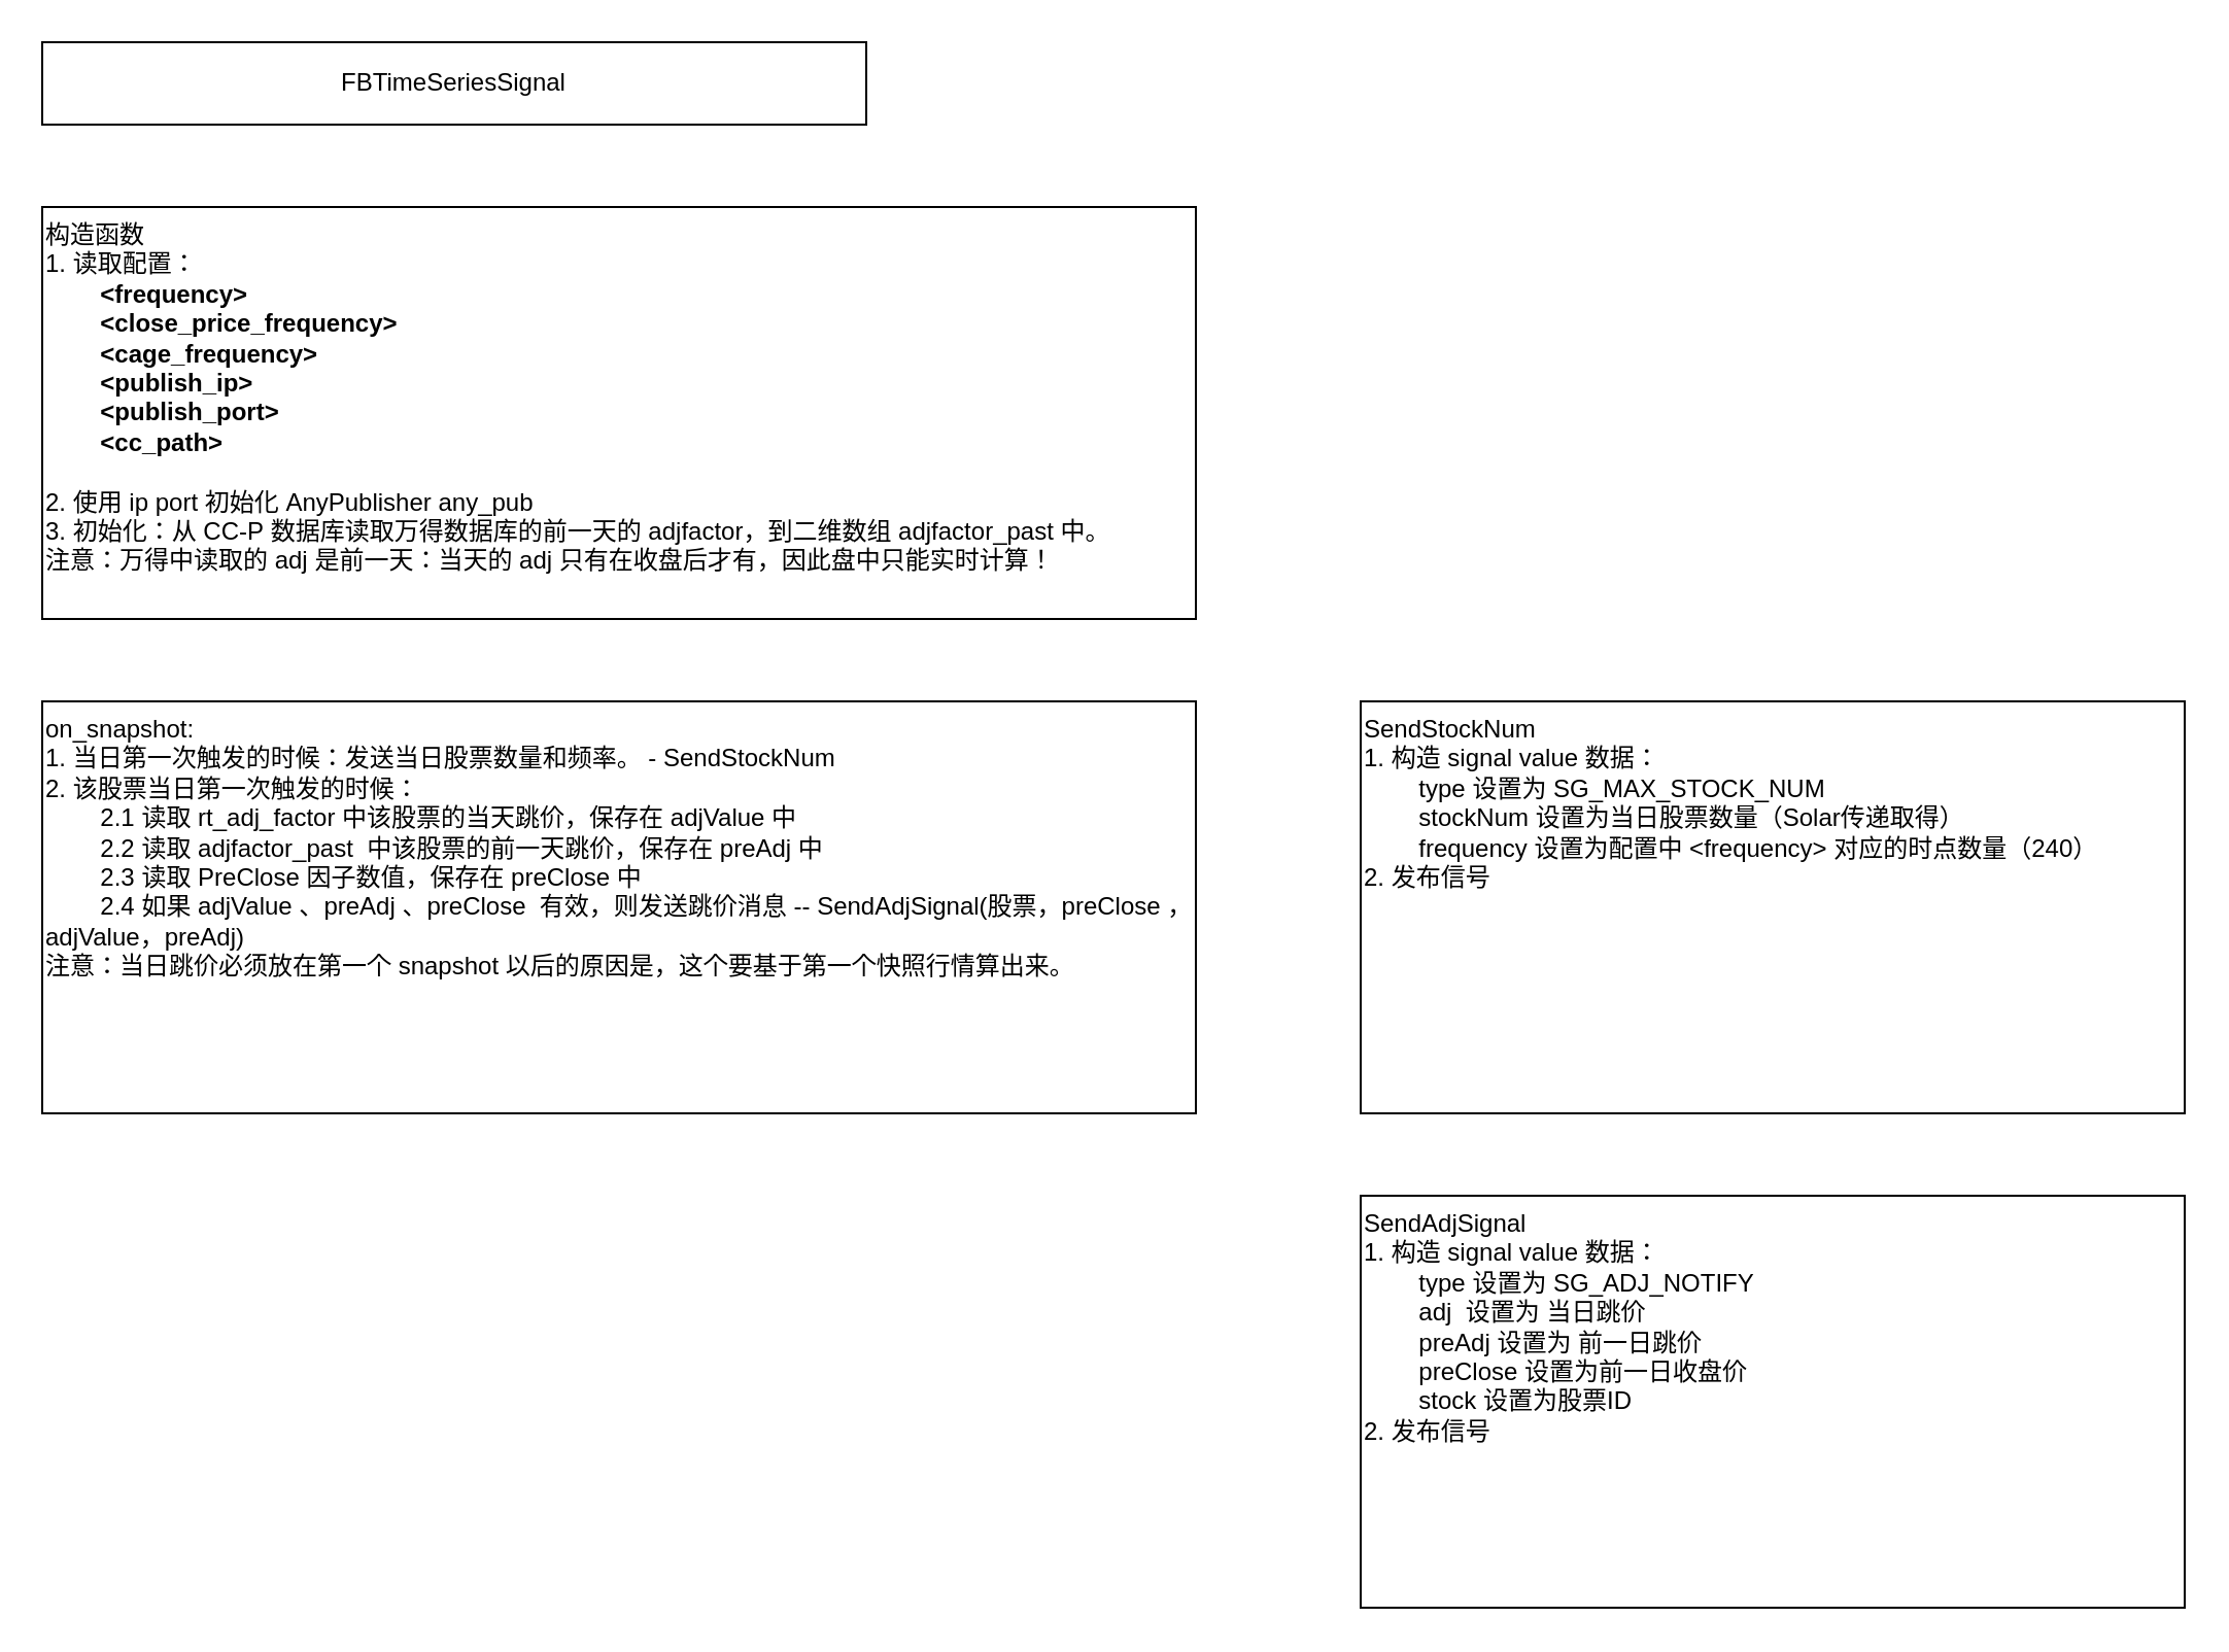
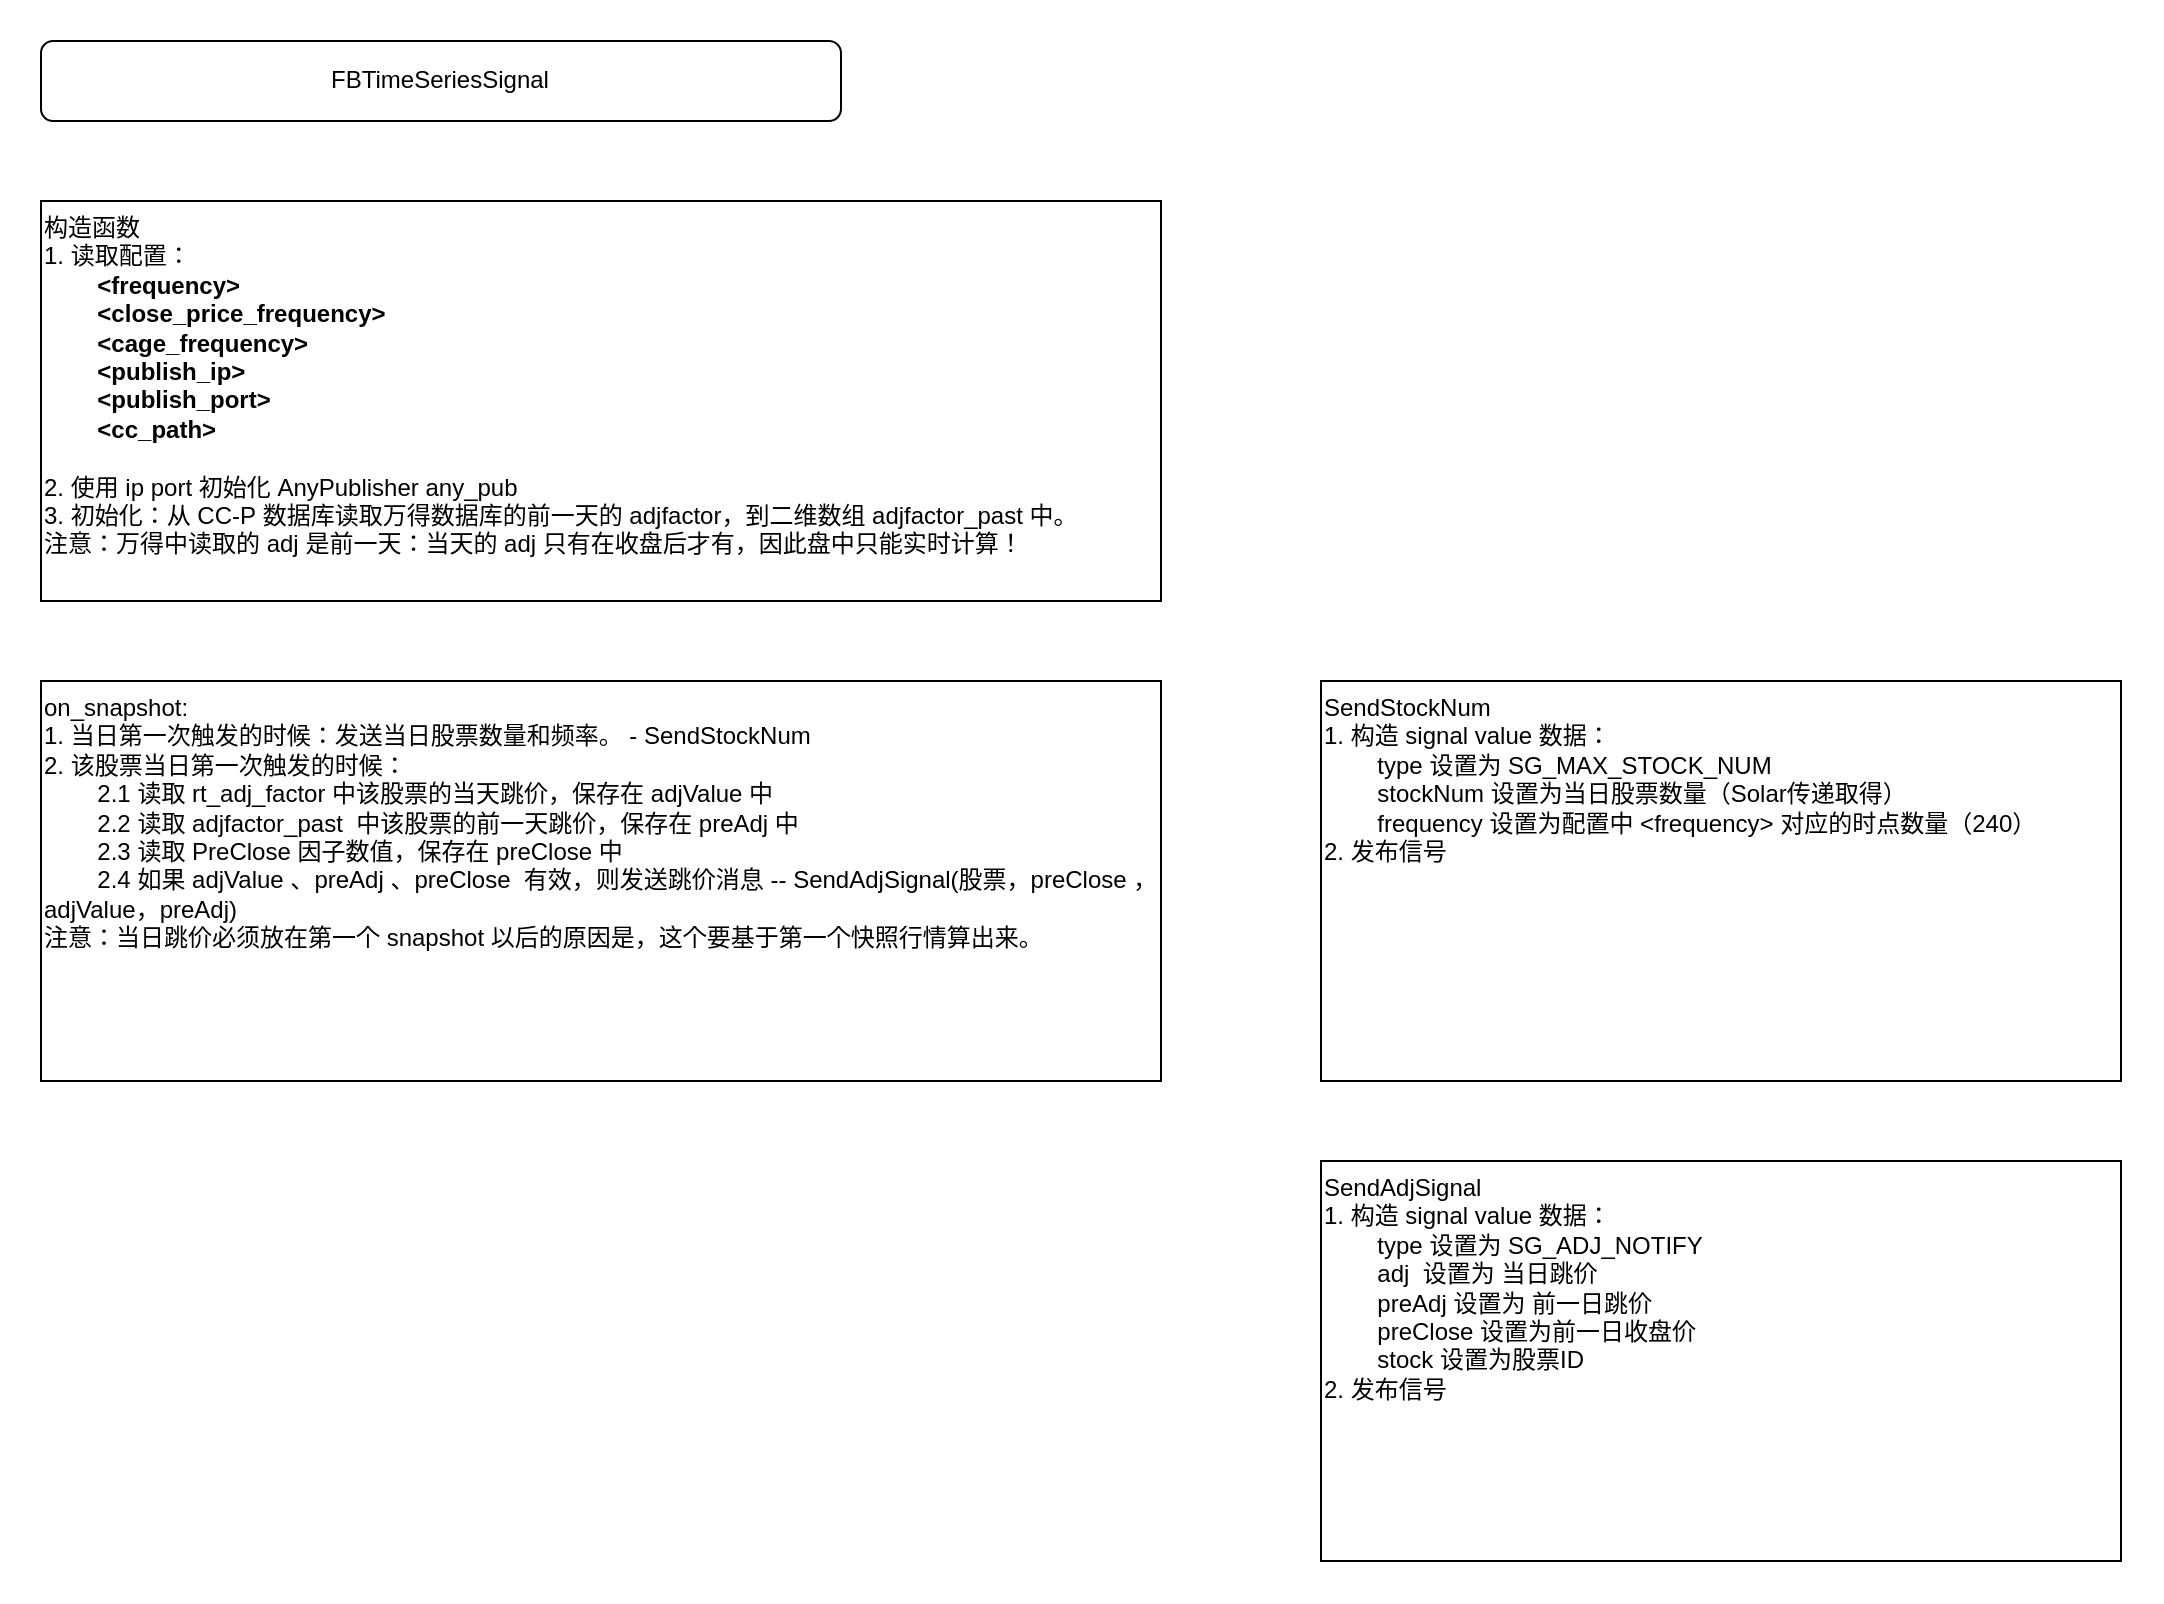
- <mxCell id="2" value="FBTimeSeriesSignal" style="rounded=0;whiteSpace=wrap;html=1;" vertex="1" parent="1"><mxGeometry x="20" y="20" width="400" height="40" as="geometry" /></mxCell>
+ <mxCell id="2" value="FBTimeSeriesSignal" style="whiteSpace=wrap;html=1;rounded=1;" vertex="1" parent="1"><mxGeometry x="20" y="20" width="400" height="40" as="geometry" /></mxCell>
